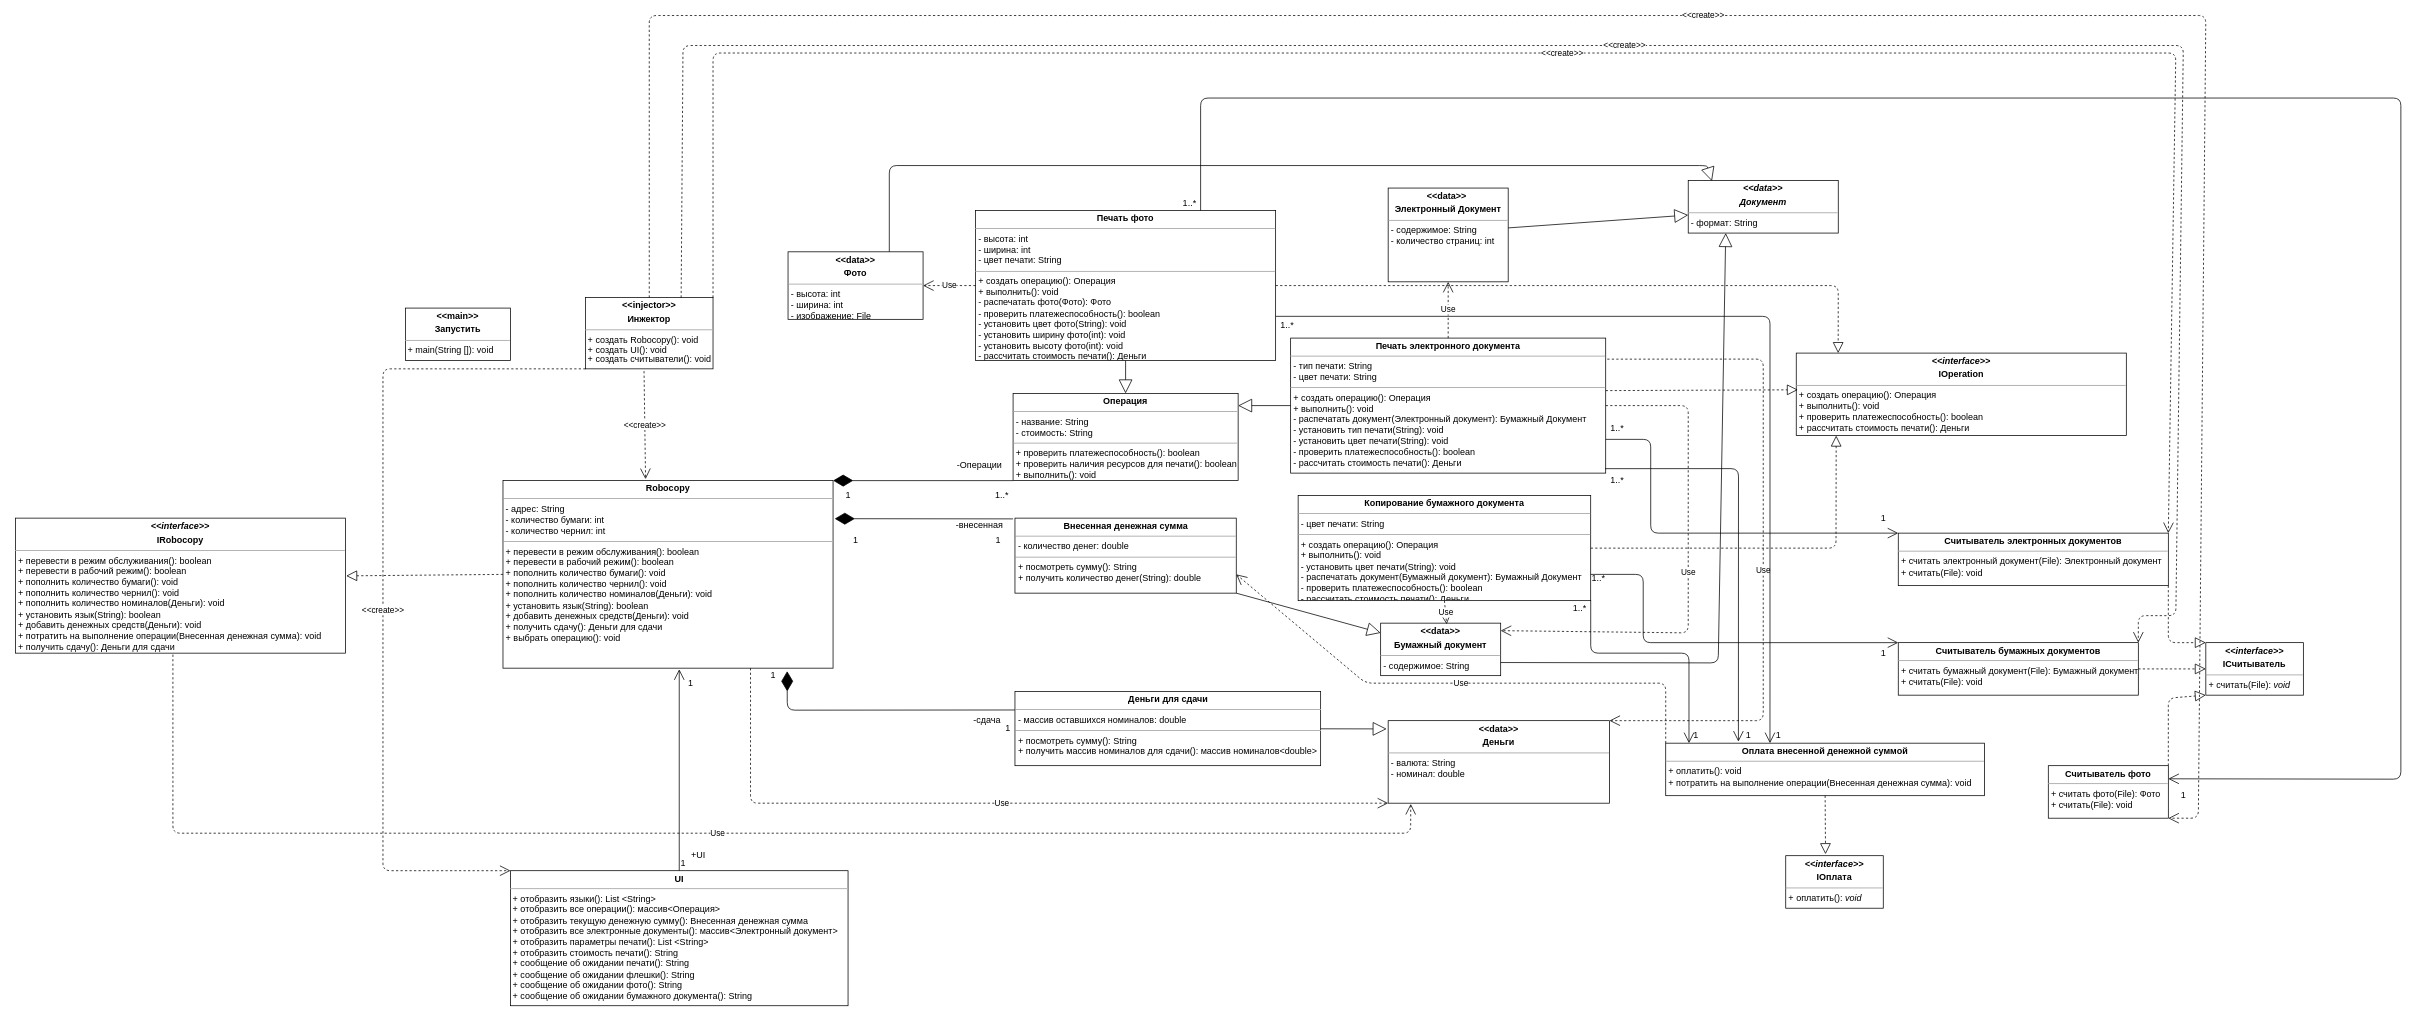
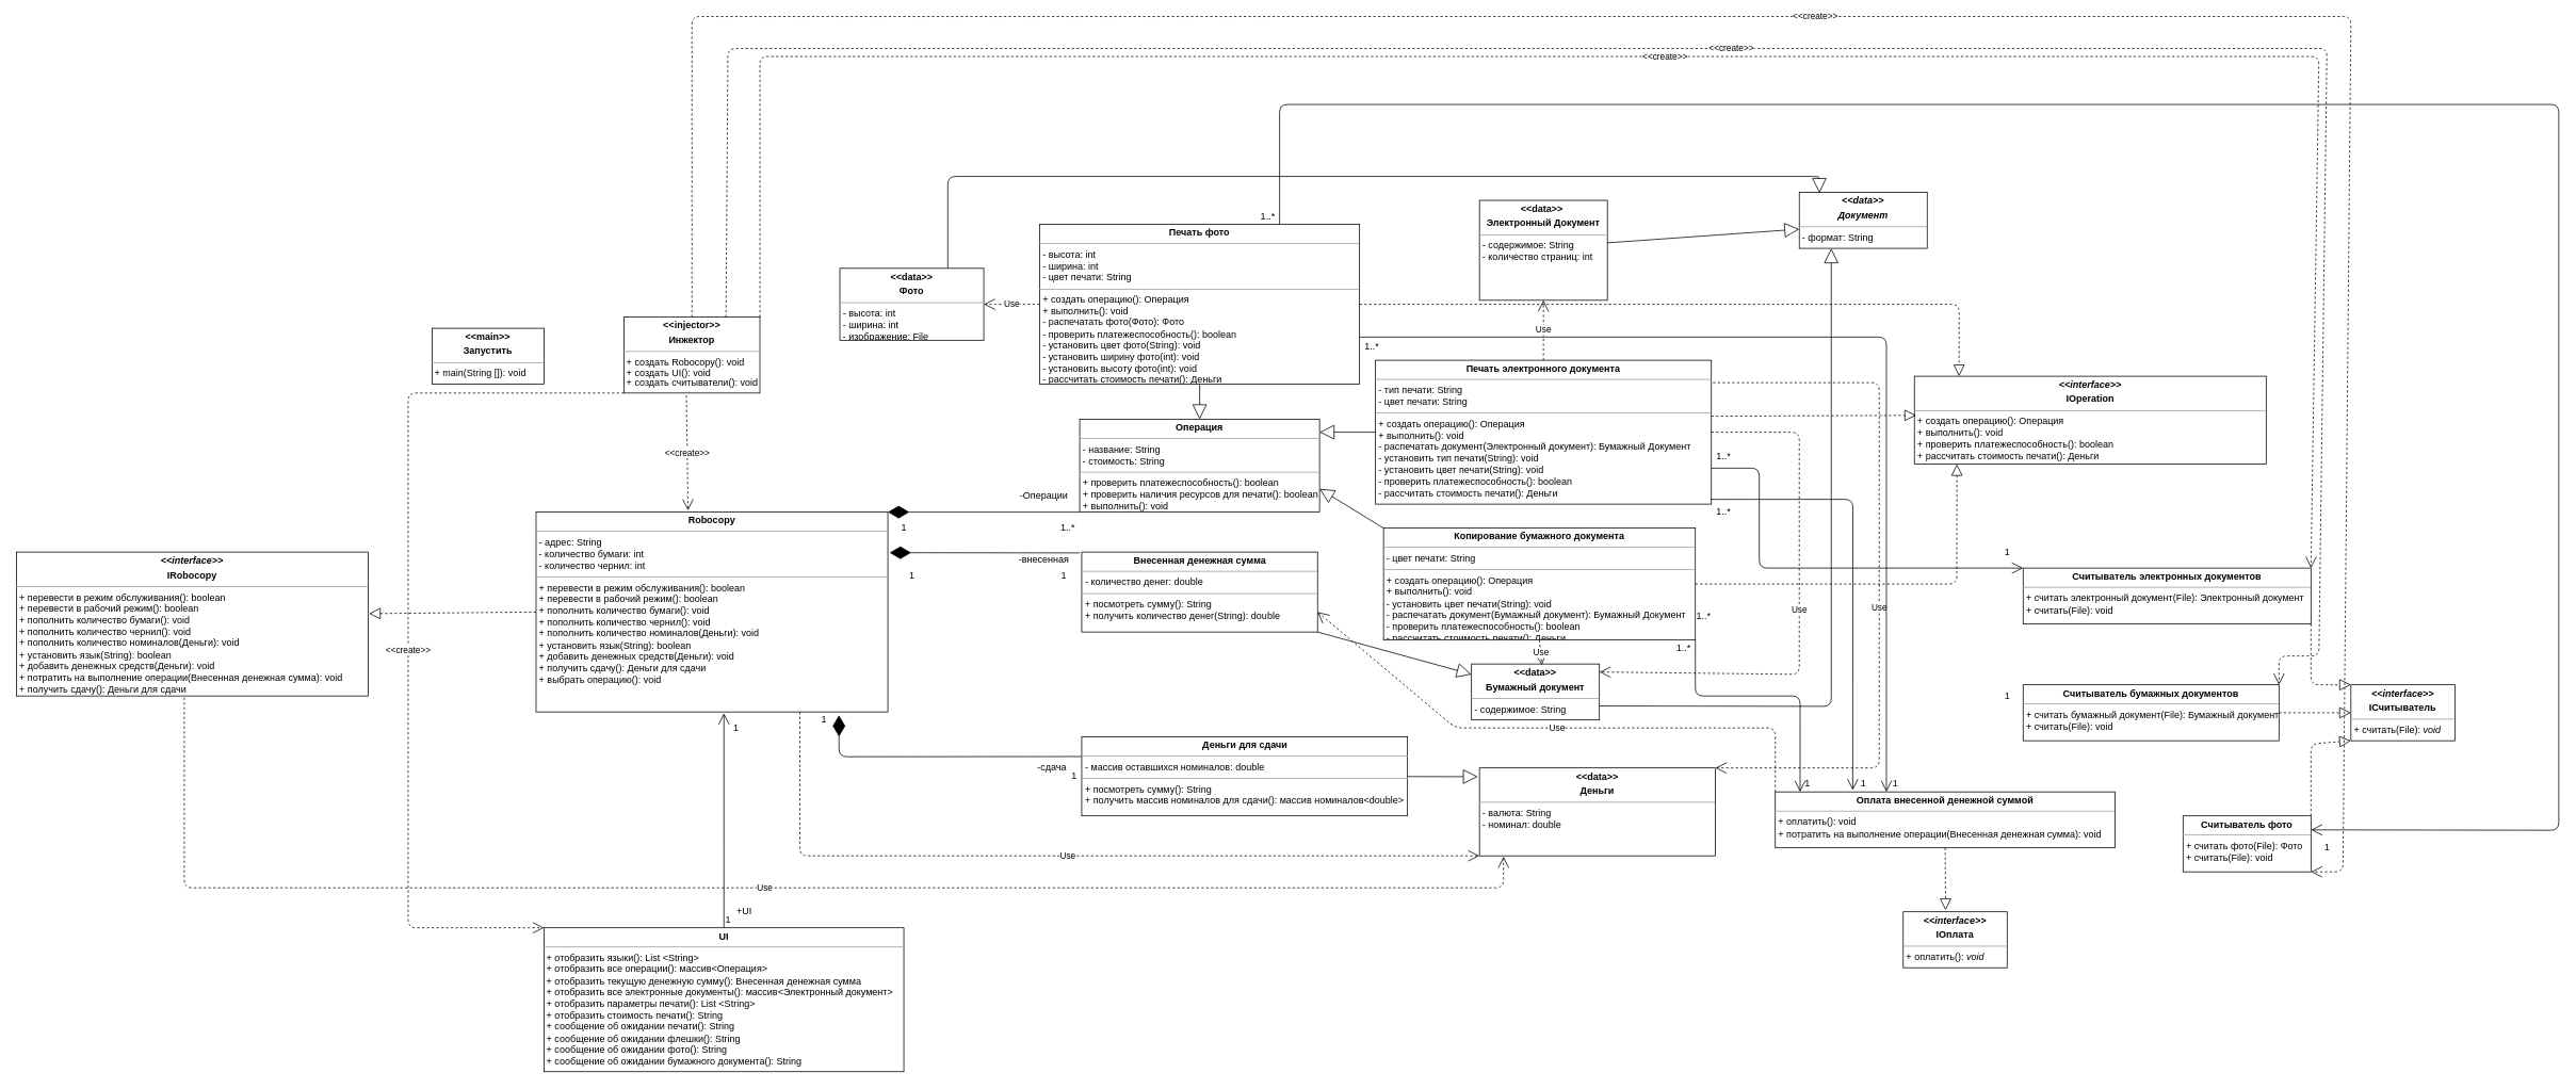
- <mxCell id="40" value="&lt;p style=&quot;margin: 0px ; margin-top: 4px ; text-align: center&quot;&gt;&lt;b&gt;&lt;i&gt;&amp;lt;&amp;lt;data&amp;gt;&amp;gt;&lt;/i&gt;&lt;/b&gt;&lt;/p&gt;&lt;p style=&quot;margin: 0px ; margin-top: 4px ; text-align: center&quot;&gt;&lt;b&gt;&lt;i&gt;Документ&lt;/i&gt;&lt;/b&gt;&lt;/p&gt;&lt;hr size=&quot;1&quot;&gt;&lt;p style=&quot;margin: 0px ; margin-left: 4px&quot;&gt;- формат: String&lt;/p&gt;" style="verticalAlign=top;align=left;overflow=fill;fontSize=12;fontFamily=Helvetica;html=1;" parent="1" vertex="1"><mxGeometry x="2250" y="240" width="200" height="70" as="geometry" /></mxCell>
+ <mxCell id="40" value="&lt;p style=&quot;margin: 0px ; margin-top: 4px ; text-align: center&quot;&gt;&lt;b&gt;&lt;i&gt;&amp;lt;&amp;lt;data&amp;gt;&amp;gt;&lt;/i&gt;&lt;/b&gt;&lt;/p&gt;&lt;p style=&quot;margin: 0px ; margin-top: 4px ; text-align: center&quot;&gt;&lt;b&gt;&lt;i&gt;Документ&lt;/i&gt;&lt;/b&gt;&lt;/p&gt;&lt;hr size=&quot;1&quot;&gt;&lt;p style=&quot;margin: 0px ; margin-left: 4px&quot;&gt;- формат: String&lt;/p&gt;" style="verticalAlign=top;align=left;overflow=fill;fontSize=12;fontFamily=Helvetica;html=1;" parent="1" vertex="1"><mxGeometry x="2250" y="240" width="160" height="70" as="geometry" /></mxCell>
+ <mxCell id="10" value="" style="endArrow=block;endSize=16;endFill=0;html=1;exitX=0;exitY=0;exitDx=0;exitDy=0;entryX=1;entryY=0.75;entryDx=0;entryDy=0;" parent="1" source="9" target="4" edge="1"><mxGeometry width="160" relative="1" as="geometry"><mxPoint x="1740" y="560" as="sourcePoint" /><mxPoint x="1640" y="560" as="targetPoint" /></mxGeometry></mxCell>
- <mxCell id="66" value="" style="endArrow=open;endFill=1;endSize=12;html=1;exitX=1;exitY=0.75;exitDx=0;exitDy=0;entryX=0;entryY=0;entryDx=0;entryDy=0;" parent="1" source="9" target="58" edge="1"><mxGeometry width="160" relative="1" as="geometry"><mxPoint x="2150" y="595" as="sourcePoint" /><mxPoint x="2540" y="720" as="targetPoint" /><Array as="points"><mxPoint x="2190" y="765" /><mxPoint x="2190" y="856" /></Array></mxGeometry></mxCell>
